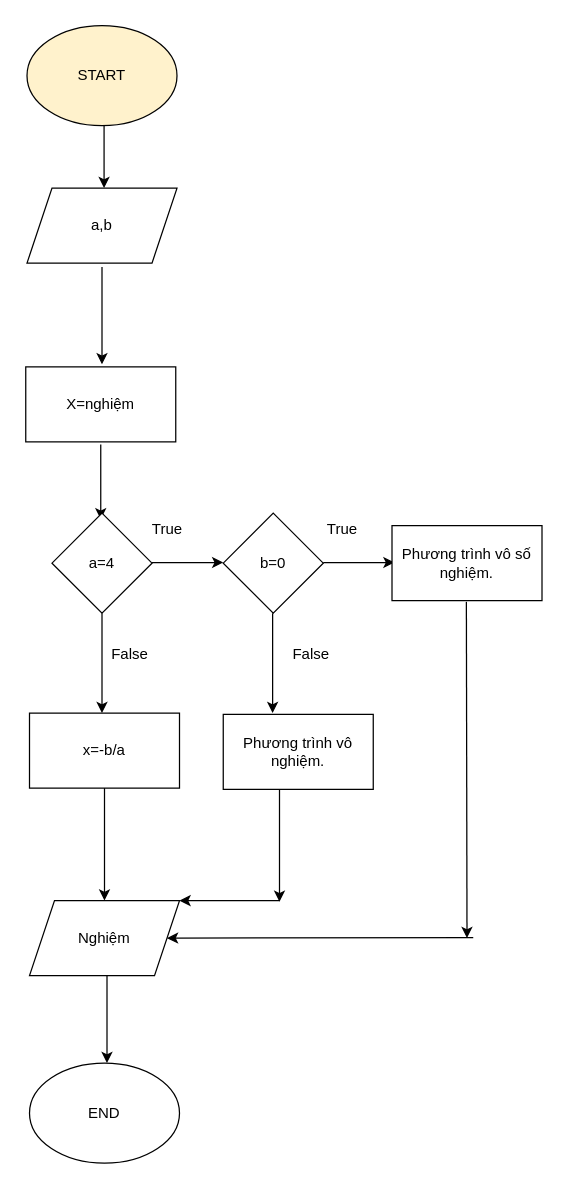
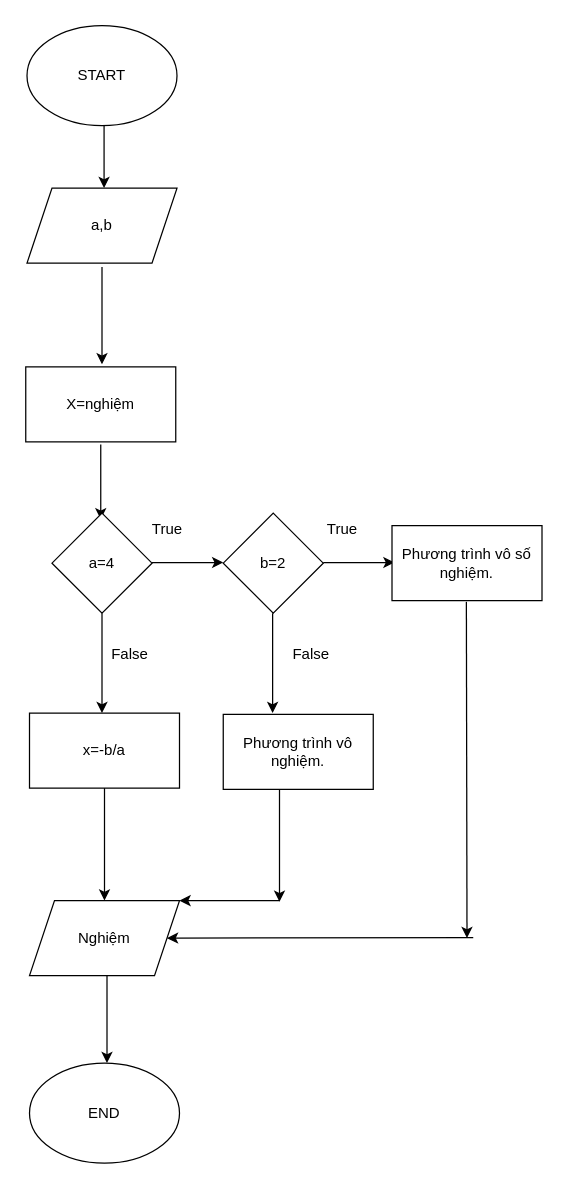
- <mxCell id="2" value="START" style="ellipse;whiteSpace=wrap;html=1;fillColor=#fff2cc;" parent="1" vertex="1"><mxGeometry x="21" y="20" width="120" height="80" as="geometry" /></mxCell>
+ <mxCell id="2" value="START" style="ellipse;whiteSpace=wrap;html=1;" parent="1" vertex="1"><mxGeometry x="21" y="20" width="120" height="80" as="geometry" /></mxCell>
- <mxCell id="17" value="b=0" style="rhombus;whiteSpace=wrap;html=1;" vertex="1" parent="1"><mxGeometry x="178" y="410" width="80" height="80" as="geometry" /></mxCell>
+ <mxCell id="17" value="b=2" style="rhombus;whiteSpace=wrap;html=1;" vertex="1" parent="1"><mxGeometry x="178" y="410" width="80" height="80" as="geometry" /></mxCell>
